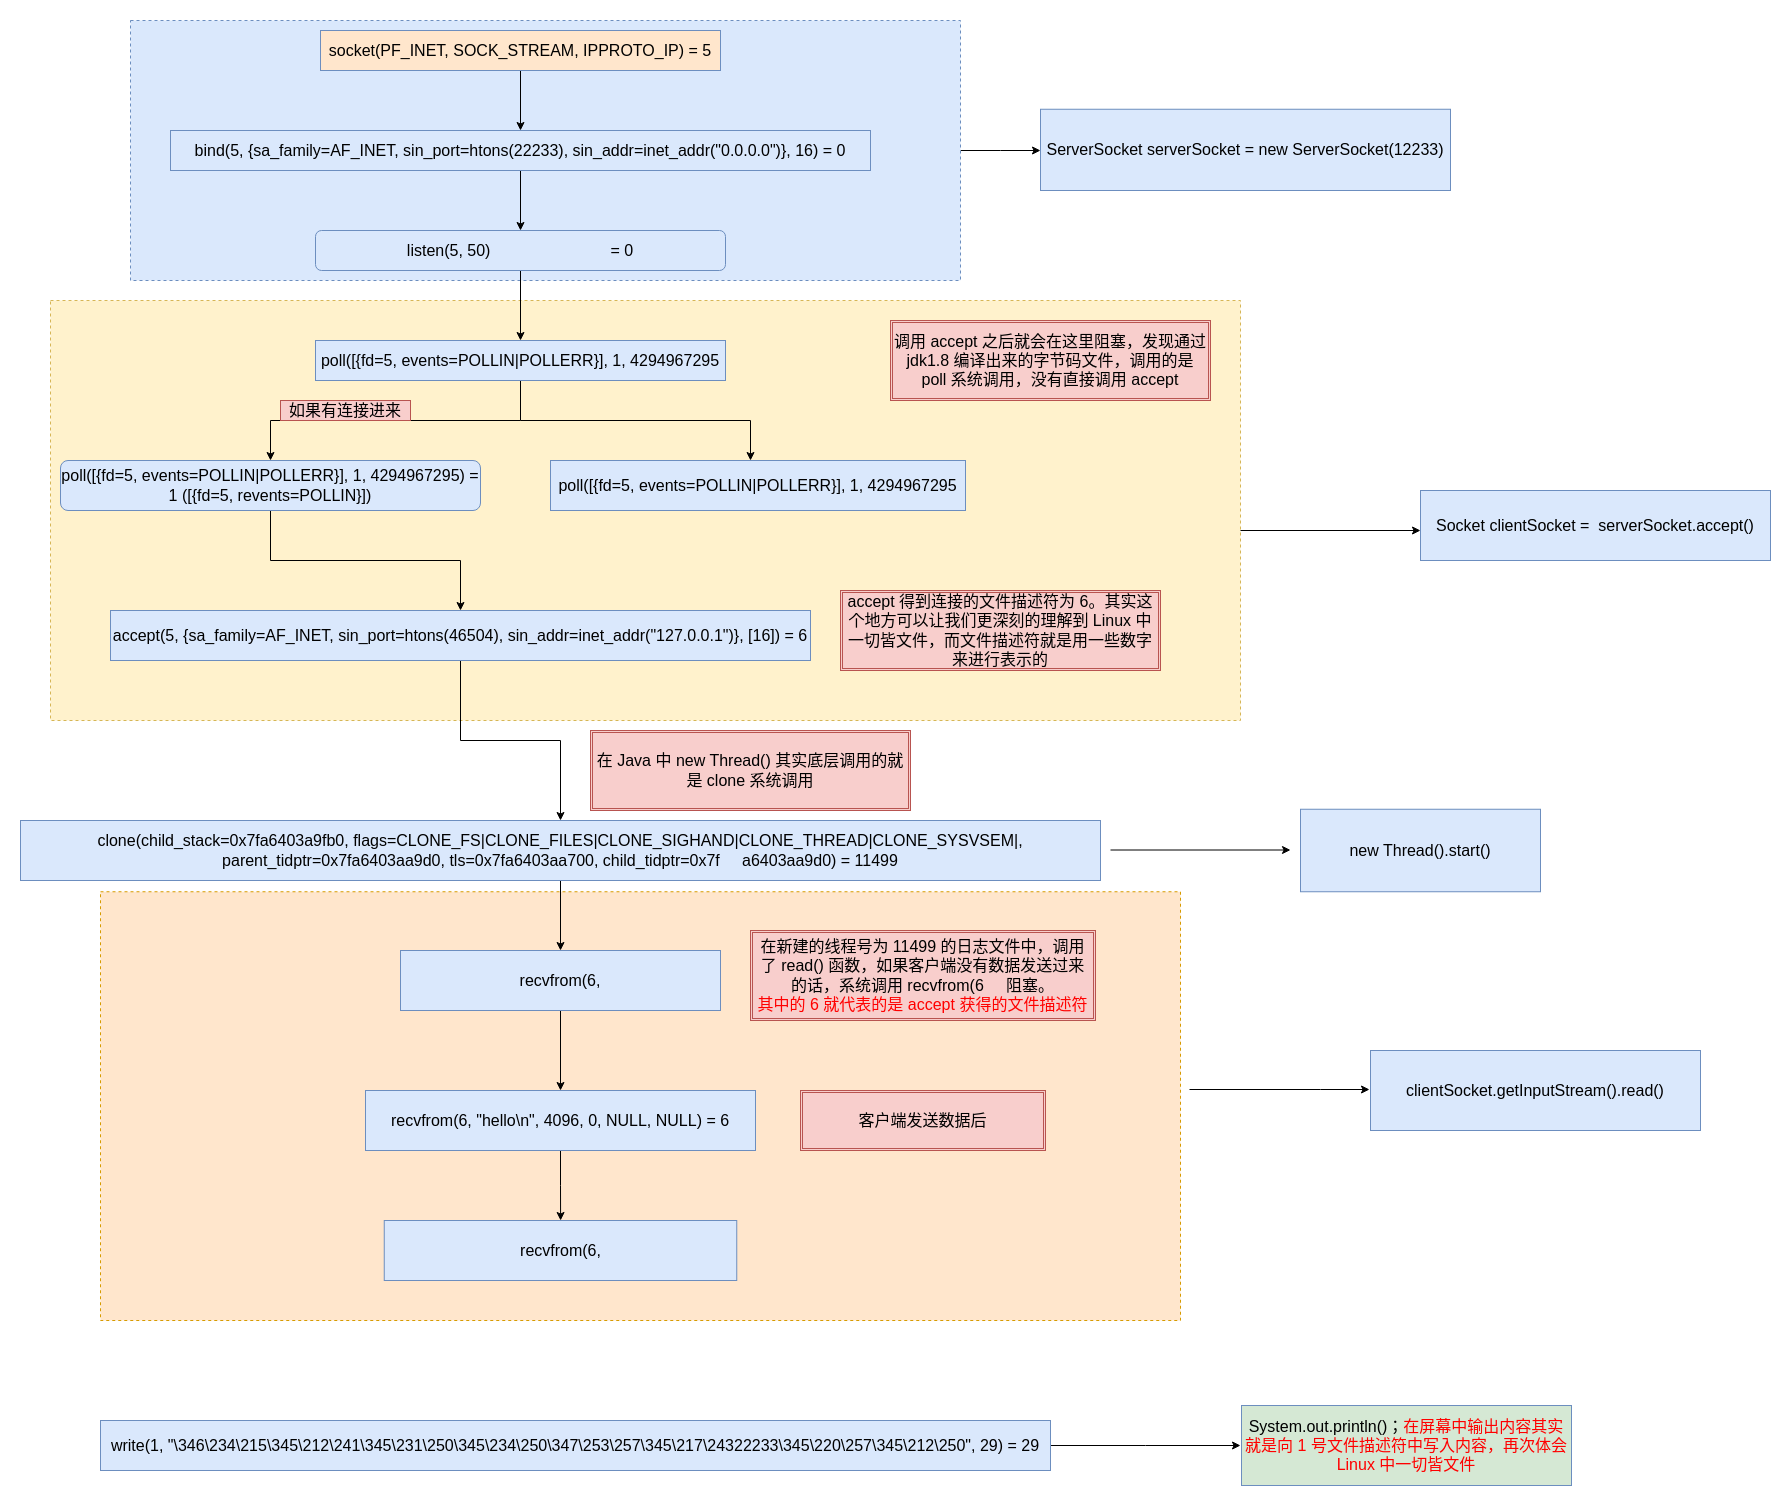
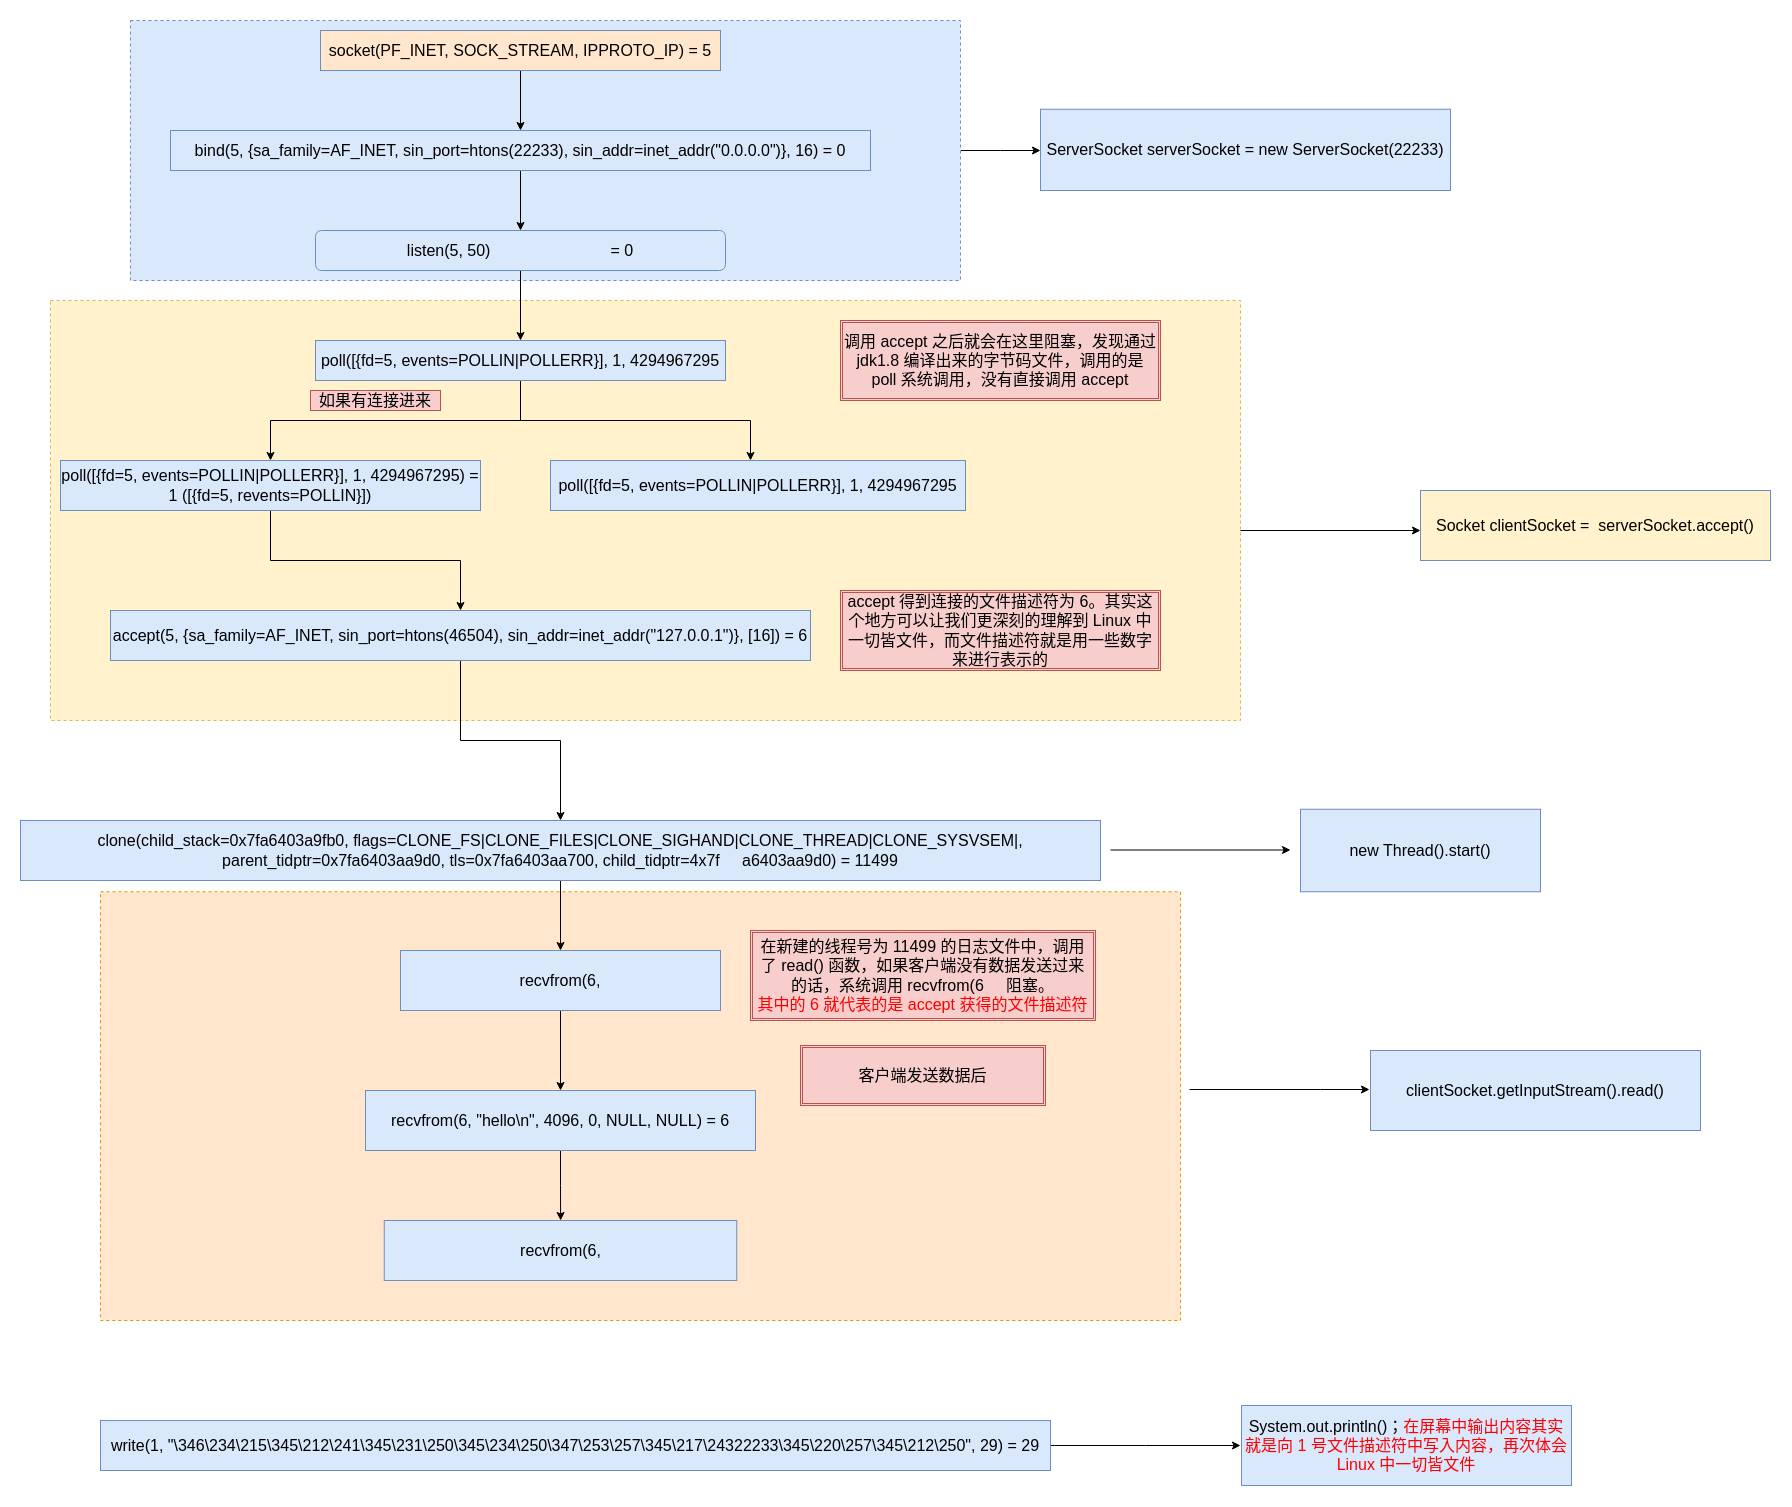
- <mxCell id="35" value="&lt;span style=&quot;font-size: 16px&quot;&gt;ServerSocket serverSocket = new ServerSocket(12233)&lt;/span&gt;" style="rounded=0;whiteSpace=wrap;html=1;fillColor=#dae8fc;strokeColor=#6c8ebf;" vertex="1" parent="1"><mxGeometry x="1040" y="108.75" width="410" height="81.25" as="geometry" /></mxCell>
+ <mxCell id="35" value="&lt;span style=&quot;font-size: 16px&quot;&gt;ServerSocket serverSocket = new ServerSocket(22233)&lt;/span&gt;" style="rounded=0;whiteSpace=wrap;html=1;fillColor=#dae8fc;strokeColor=#6c8ebf;" vertex="1" parent="1"><mxGeometry x="1040" y="108.75" width="410" height="81.25" as="geometry" /></mxCell>
- <mxCell id="14" value="&lt;font style=&quot;font-size: 16px&quot;&gt;调用 accept 之后就会在这里阻塞，发现通过&lt;br&gt;jdk1.8 编译出来的字节码文件，调用的是 poll 系统调用，没有直接调用 accept&lt;/font&gt;" style="shape=ext;double=1;rounded=0;whiteSpace=wrap;html=1;fillColor=#f8cecc;strokeColor=#b85450;" vertex="1" parent="1"><mxGeometry x="890" y="320" width="320" height="80" as="geometry" /></mxCell>
+ <mxCell id="14" value="&lt;font style=&quot;font-size: 16px&quot;&gt;调用 accept 之后就会在这里阻塞，发现通过&lt;br&gt;jdk1.8 编译出来的字节码文件，调用的是 poll 系统调用，没有直接调用 accept&lt;/font&gt;" style="shape=ext;double=1;rounded=0;whiteSpace=wrap;html=1;fillColor=#f8cecc;strokeColor=#b85450;" vertex="1" parent="1"><mxGeometry x="840" y="320" width="320" height="80" as="geometry" /></mxCell>
- <mxCell id="19" value="&lt;font style=&quot;font-size: 16px&quot;&gt;如果有连接进来&lt;/font&gt;" style="text;html=1;strokeColor=#b85450;fillColor=#f8cecc;align=center;verticalAlign=middle;whiteSpace=wrap;rounded=0;" vertex="1" parent="1"><mxGeometry x="280" y="400" width="130" height="20" as="geometry" /></mxCell>
+ <mxCell id="19" value="&lt;font style=&quot;font-size: 16px&quot;&gt;如果有连接进来&lt;/font&gt;" style="text;html=1;strokeColor=#b85450;fillColor=#f8cecc;align=center;verticalAlign=middle;whiteSpace=wrap;rounded=0;" vertex="1" parent="1"><mxGeometry x="310" y="390" width="130" height="20" as="geometry" /></mxCell>
- <mxCell id="16" value="&lt;font style=&quot;font-size: 16px&quot;&gt;poll([{fd=5, events=POLLIN|POLLERR}], 1, 4294967295) = 1 ([{fd=5, revents=POLLIN}])&lt;/font&gt;" style="whiteSpace=wrap;html=1;fillColor=#dae8fc;strokeColor=#6c8ebf;rounded=1;" vertex="1" parent="1"><mxGeometry x="60" y="460" width="420" height="50" as="geometry" /></mxCell>
+ <mxCell id="16" value="&lt;font style=&quot;font-size: 16px&quot;&gt;poll([{fd=5, events=POLLIN|POLLERR}], 1, 4294967295) = 1 ([{fd=5, revents=POLLIN}])&lt;/font&gt;" style="rounded=0;whiteSpace=wrap;html=1;fillColor=#dae8fc;strokeColor=#6c8ebf;" vertex="1" parent="1"><mxGeometry x="60" y="460" width="420" height="50" as="geometry" /></mxCell>
- <mxCell id="37" value="&lt;span style=&quot;font-size: 16px&quot;&gt;Socket clientSocket =&amp;nbsp; serverSocket.accept()&lt;/span&gt;" style="rounded=0;whiteSpace=wrap;html=1;fillColor=#dae8fc;strokeColor=#6c8ebf;" vertex="1" parent="1"><mxGeometry x="1420" y="490" width="350" height="70" as="geometry" /></mxCell>
+ <mxCell id="37" value="&lt;span style=&quot;font-size: 16px&quot;&gt;Socket clientSocket =&amp;nbsp; serverSocket.accept()&lt;/span&gt;" style="rounded=0;whiteSpace=wrap;html=1;fillColor=#fff2cc;strokeColor=#6c8ebf;" vertex="1" parent="1"><mxGeometry x="1420" y="490" width="350" height="70" as="geometry" /></mxCell>
- <mxCell id="27" value="&lt;span style=&quot;font-size: 16px&quot;&gt;在 Java 中 new Thread() 其实底层调用的就是 clone 系统调用&lt;/span&gt;" style="shape=ext;double=1;rounded=0;whiteSpace=wrap;html=1;fillColor=#f8cecc;strokeColor=#b85450;" vertex="1" parent="1"><mxGeometry x="590" y="730" width="320" height="80" as="geometry" /></mxCell>
- <mxCell id="26" value="&lt;font style=&quot;font-size: 16px&quot;&gt;clone(child_stack=0x7fa6403a9fb0, flags=CLONE_FS|CLONE_FILES|CLONE_SIGHAND|CLONE_THREAD|CLONE_SYSVSEM|, parent_tidptr=0x7fa6403aa9d0, tls=0x7fa6403aa700, child_tidptr=0x7f&amp;nbsp; &amp;nbsp; &amp;nbsp;a6403aa9d0) = 11499&lt;/font&gt;" style="rounded=0;whiteSpace=wrap;html=1;fillColor=#dae8fc;strokeColor=#6c8ebf;" vertex="1" parent="1"><mxGeometry y="820" width="1080" height="60" as="geometry" x="20" /></mxCell>
+ <mxCell id="26" value="&lt;font style=&quot;font-size: 16px&quot;&gt;clone(child_stack=0x7fa6403a9fb0, flags=CLONE_FS|CLONE_FILES|CLONE_SIGHAND|CLONE_THREAD|CLONE_SYSVSEM|, parent_tidptr=0x7fa6403aa9d0, tls=0x7fa6403aa700, child_tidptr=4x7f&amp;nbsp; &amp;nbsp; &amp;nbsp;a6403aa9d0) = 11499&lt;/font&gt;" style="rounded=0;whiteSpace=wrap;html=1;fillColor=#dae8fc;strokeColor=#6c8ebf;" vertex="1" parent="1"><mxGeometry y="820" width="1080" height="60" as="geometry" x="20" /></mxCell>
- <mxCell id="33" value="&lt;span style=&quot;font-size: 16px&quot;&gt;客户端发送数据后&lt;br&gt;&lt;/span&gt;" style="shape=ext;double=1;rounded=0;whiteSpace=wrap;html=1;fillColor=#f8cecc;strokeColor=#b85450;" vertex="1" parent="1"><mxGeometry x="800" y="1090" width="245" height="60" as="geometry" /></mxCell>
+ <mxCell id="33" value="&lt;span style=&quot;font-size: 16px&quot;&gt;客户端发送数据后&lt;br&gt;&lt;/span&gt;" style="shape=ext;double=1;rounded=0;whiteSpace=wrap;html=1;fillColor=#f8cecc;strokeColor=#b85450;" vertex="1" parent="1"><mxGeometry x="800" y="1045" width="245" height="60" as="geometry" /></mxCell>
- <mxCell id="42" value="&lt;span style=&quot;font-size: 16px&quot;&gt;System.out.println()；&lt;font color=&quot;#ff0000&quot;&gt;在屏幕中输出内容其实就是向 1 号文件描述符中写入内容，再次体会 Linux 中一切皆文件&lt;/font&gt;&lt;/span&gt;" style="rounded=0;whiteSpace=wrap;html=1;fillColor=#d5e8d4;strokeColor=#6c8ebf;" vertex="1" parent="1"><mxGeometry x="1241" y="1405" width="330" height="80" as="geometry" /></mxCell>
+ <mxCell id="42" value="&lt;span style=&quot;font-size: 16px&quot;&gt;System.out.println()；&lt;font color=&quot;#ff0000&quot;&gt;在屏幕中输出内容其实就是向 1 号文件描述符中写入内容，再次体会 Linux 中一切皆文件&lt;/font&gt;&lt;/span&gt;" style="rounded=0;whiteSpace=wrap;html=1;fillColor=#dae8fc;strokeColor=#6c8ebf;" vertex="1" parent="1"><mxGeometry x="1241" y="1405" width="330" height="80" as="geometry" /></mxCell>
